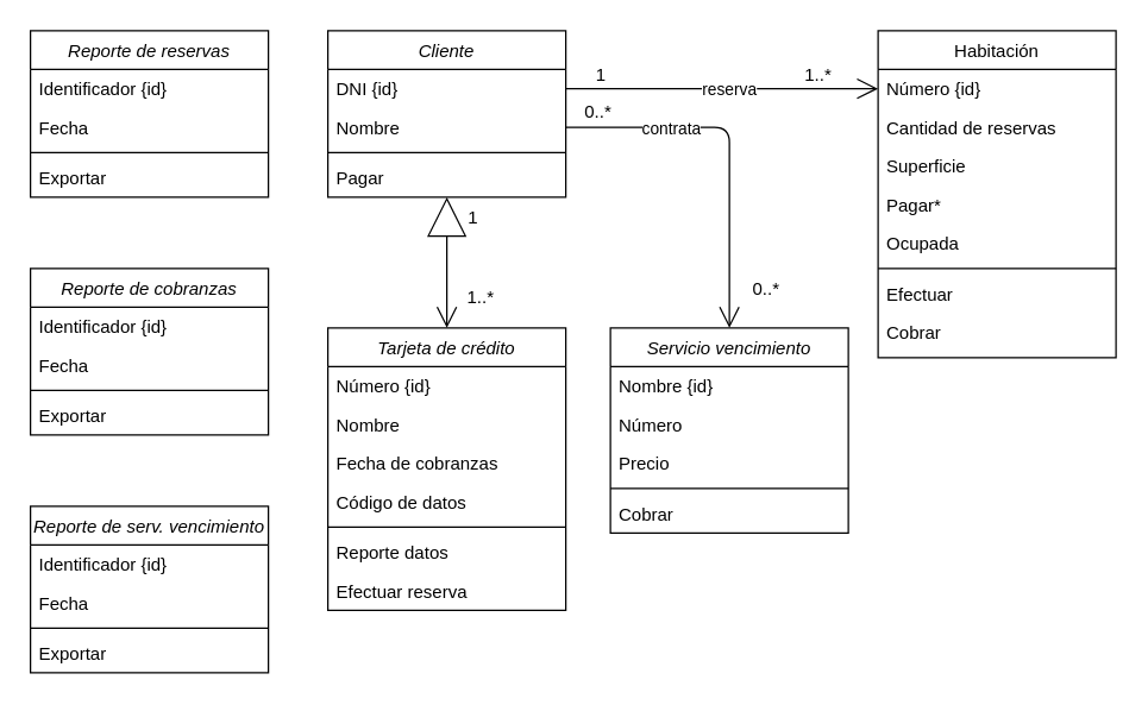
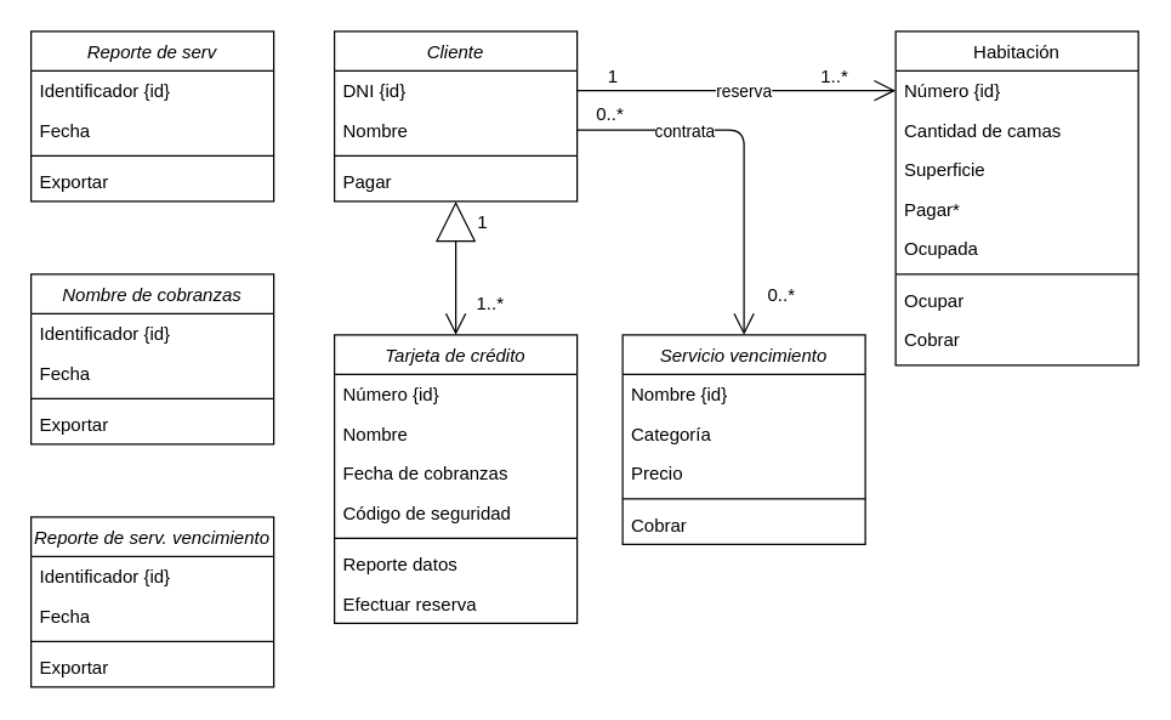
- <mxCell id="2" value="Reporte de reservas" style="swimlane;fontStyle=2;align=center;verticalAlign=top;childLayout=stackLayout;horizontal=1;startSize=26;horizontalStack=0;resizeParent=1;resizeLast=0;collapsible=1;marginBottom=0;rounded=0;shadow=0;strokeWidth=1;" vertex="1" parent="1"><mxGeometry x="20" y="20" width="160" height="112" as="geometry"><mxRectangle x="230" y="140" width="160" height="26" as="alternateBounds" /></mxGeometry></mxCell>
+ <mxCell id="2" value="Reporte de serv" style="swimlane;fontStyle=2;align=center;verticalAlign=top;childLayout=stackLayout;horizontal=1;startSize=26;horizontalStack=0;resizeParent=1;resizeLast=0;collapsible=1;marginBottom=0;rounded=0;shadow=0;strokeWidth=1;" vertex="1" parent="1"><mxGeometry x="20" y="20" width="160" height="112" as="geometry"><mxRectangle x="230" y="140" width="160" height="26" as="alternateBounds" /></mxGeometry></mxCell>
- <mxCell id="33" value="Cantidad de reservas" style="text;align=left;verticalAlign=top;spacingLeft=4;spacingRight=4;overflow=hidden;rotatable=0;points=[[0,0.5],[1,0.5]];portConstraint=eastwest;rounded=0;shadow=0;html=0;" parent="31" vertex="1"><mxGeometry y="52" width="160" height="26" as="geometry" /></mxCell>
+ <mxCell id="33" value="Cantidad de camas" style="text;align=left;verticalAlign=top;spacingLeft=4;spacingRight=4;overflow=hidden;rotatable=0;points=[[0,0.5],[1,0.5]];portConstraint=eastwest;rounded=0;shadow=0;html=0;" parent="31" vertex="1"><mxGeometry y="52" width="160" height="26" as="geometry" /></mxCell>
- <mxCell id="7" value="Reporte de cobranzas" style="swimlane;fontStyle=2;align=center;verticalAlign=top;childLayout=stackLayout;horizontal=1;startSize=26;horizontalStack=0;resizeParent=1;resizeLast=0;collapsible=1;marginBottom=0;rounded=0;shadow=0;strokeWidth=1;" vertex="1" parent="1"><mxGeometry x="20" y="180" width="160" height="112" as="geometry"><mxRectangle x="230" y="140" width="160" height="26" as="alternateBounds" /></mxGeometry></mxCell>
+ <mxCell id="7" value="Nombre de cobranzas" style="swimlane;fontStyle=2;align=center;verticalAlign=top;childLayout=stackLayout;horizontal=1;startSize=26;horizontalStack=0;resizeParent=1;resizeLast=0;collapsible=1;marginBottom=0;rounded=0;shadow=0;strokeWidth=1;" vertex="1" parent="1"><mxGeometry x="20" y="180" width="160" height="112" as="geometry"><mxRectangle x="230" y="140" width="160" height="26" as="alternateBounds" /></mxGeometry></mxCell>
- <mxCell id="38" value="Efectuar" style="text;align=left;verticalAlign=top;spacingLeft=4;spacingRight=4;overflow=hidden;rotatable=0;points=[[0,0.5],[1,0.5]];portConstraint=eastwest;" parent="31" vertex="1"><mxGeometry y="164" width="160" height="26" as="geometry" /></mxCell>
+ <mxCell id="38" value="Ocupar" style="text;align=left;verticalAlign=top;spacingLeft=4;spacingRight=4;overflow=hidden;rotatable=0;points=[[0,0.5],[1,0.5]];portConstraint=eastwest;" parent="31" vertex="1"><mxGeometry y="164" width="160" height="26" as="geometry" /></mxCell>
- <mxCell id="27" value="Número" style="text;align=left;verticalAlign=top;spacingLeft=4;spacingRight=4;overflow=hidden;rotatable=0;points=[[0,0.5],[1,0.5]];portConstraint=eastwest;rounded=0;shadow=0;html=0;" vertex="1" parent="25"><mxGeometry y="52" width="160" height="26" as="geometry" /></mxCell>
+ <mxCell id="27" value="Categoría" style="text;align=left;verticalAlign=top;spacingLeft=4;spacingRight=4;overflow=hidden;rotatable=0;points=[[0,0.5],[1,0.5]];portConstraint=eastwest;rounded=0;shadow=0;html=0;" vertex="1" parent="25"><mxGeometry y="52" width="160" height="26" as="geometry" /></mxCell>
- <mxCell id="21" value="Código de datos" style="text;align=left;verticalAlign=top;spacingLeft=4;spacingRight=4;overflow=hidden;rotatable=0;points=[[0,0.5],[1,0.5]];portConstraint=eastwest;rounded=0;shadow=0;html=0;" vertex="1" parent="17"><mxGeometry y="104" width="160" height="26" as="geometry" /></mxCell>
+ <mxCell id="21" value="Código de seguridad" style="text;align=left;verticalAlign=top;spacingLeft=4;spacingRight=4;overflow=hidden;rotatable=0;points=[[0,0.5],[1,0.5]];portConstraint=eastwest;rounded=0;shadow=0;html=0;" vertex="1" parent="17"><mxGeometry y="104" width="160" height="26" as="geometry" /></mxCell>
